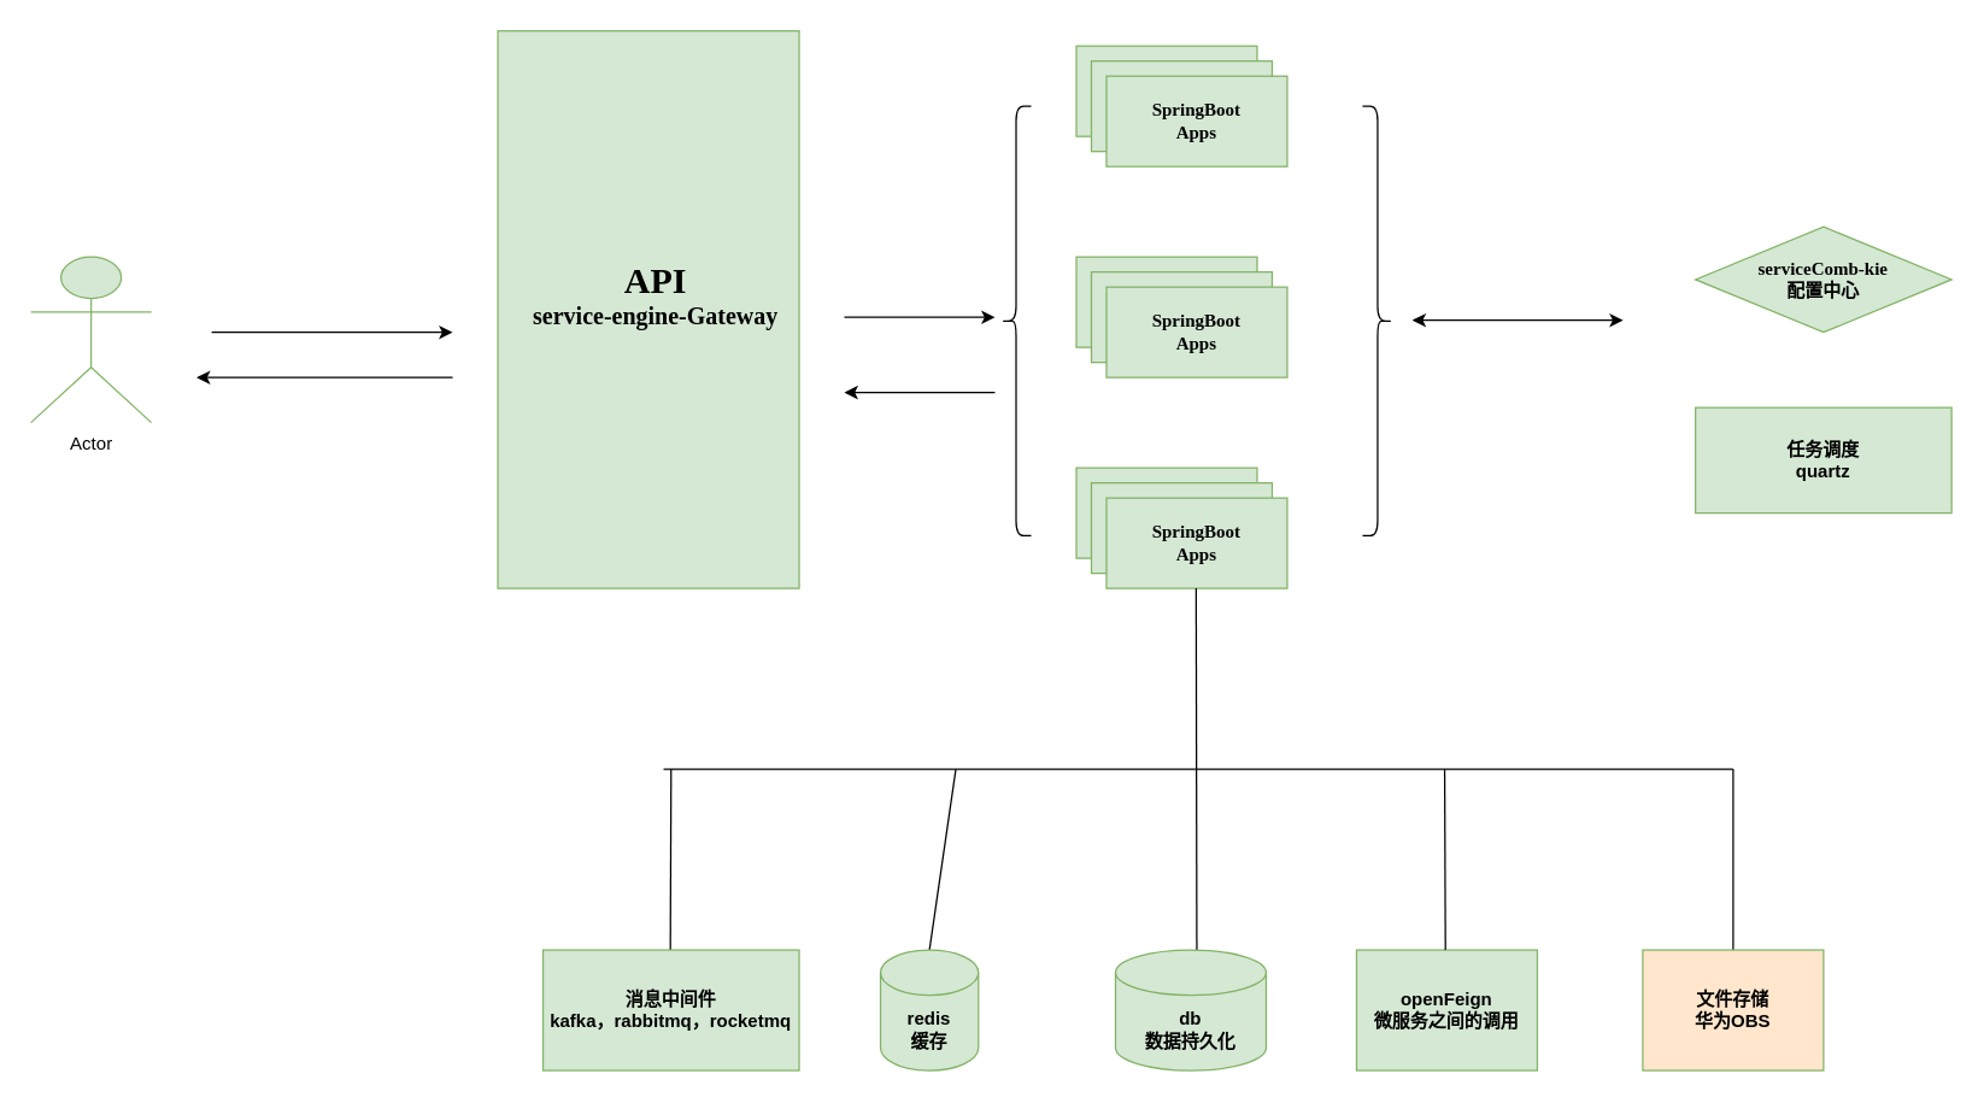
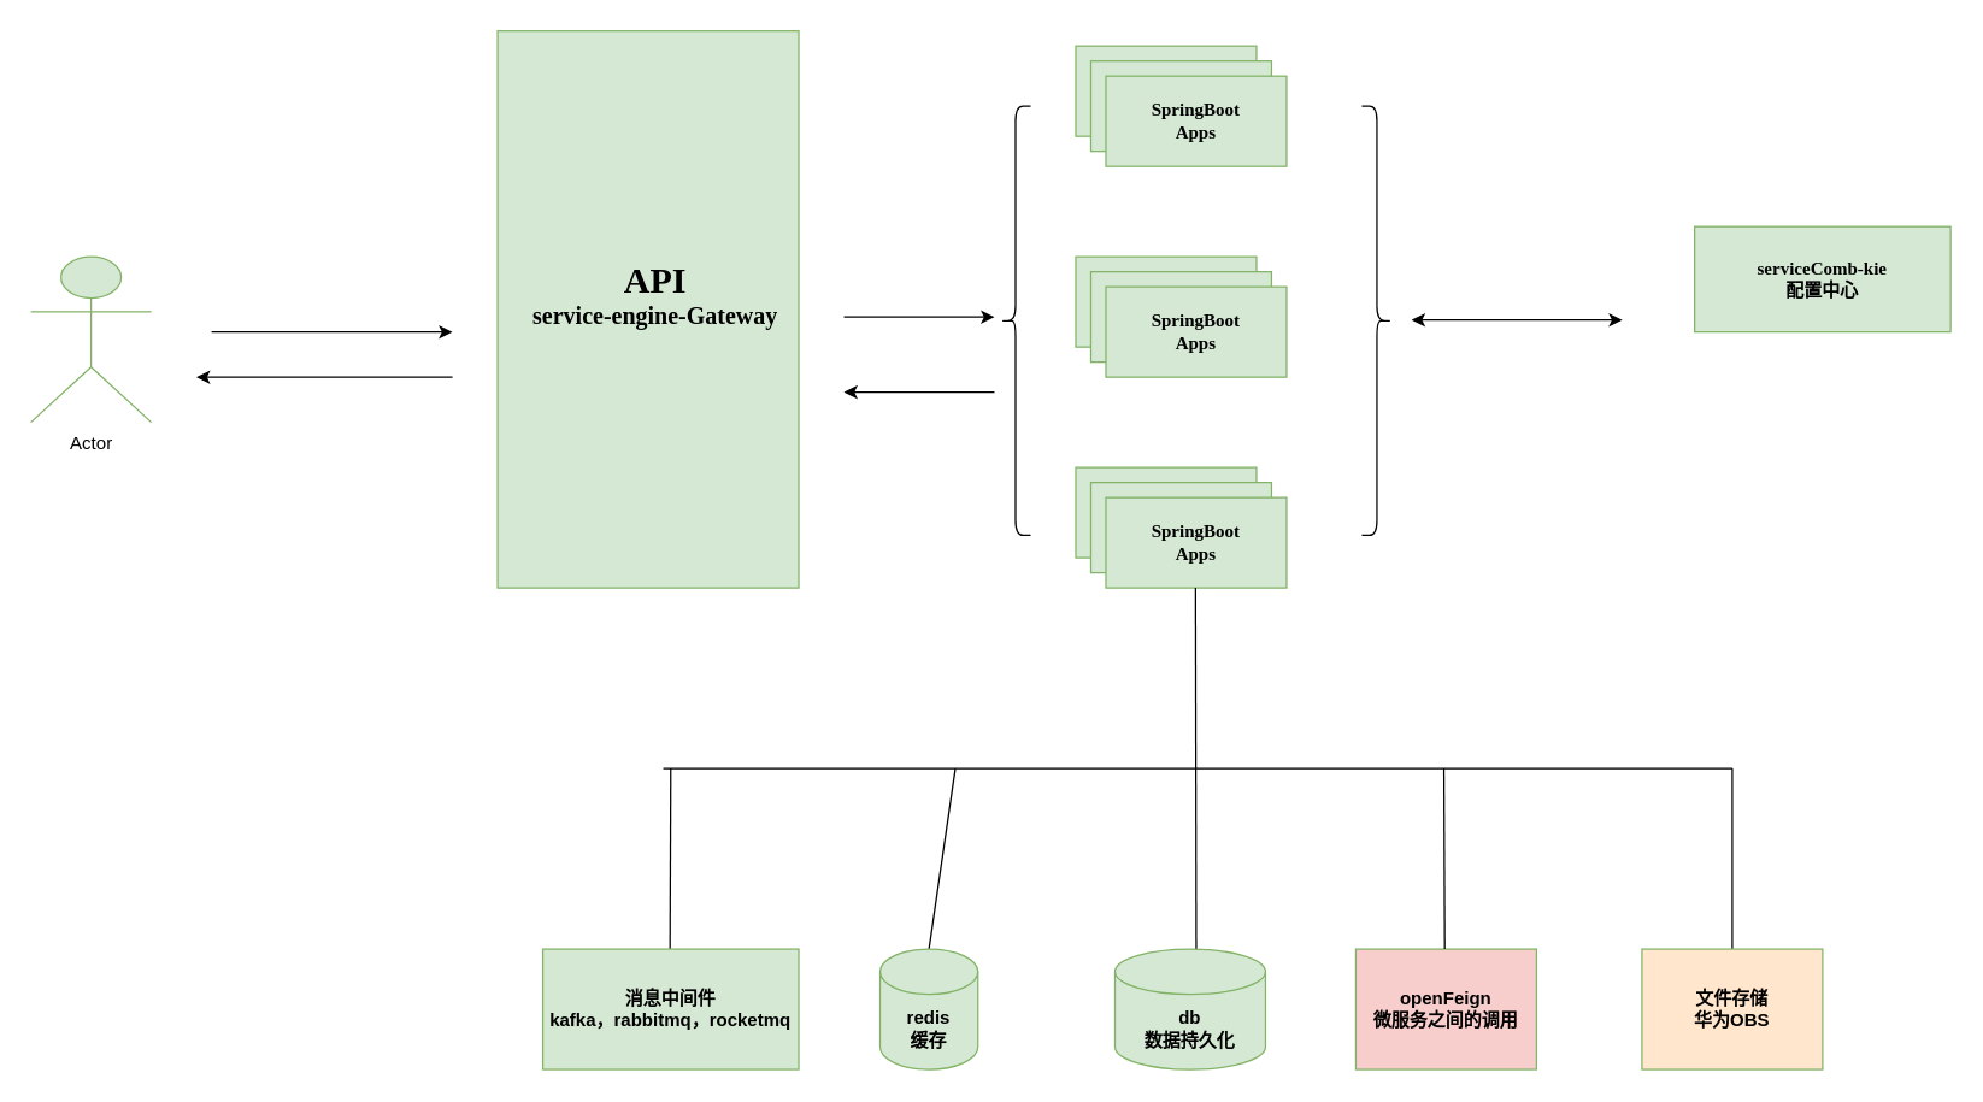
- <mxCell id="18" value="&lt;b&gt;&lt;font face=&quot;Comic Sans MS&quot;&gt;serviceComb-kie&lt;/font&gt;&lt;/b&gt;&lt;div&gt;&lt;b&gt;&lt;font face=&quot;Z_Ryg0JJ6sgyvN5hTMX4&quot;&gt;配置中心&lt;/font&gt;&lt;/b&gt;&lt;/div&gt;" style="rhombus;whiteSpace=wrap;html=1;fillColor=#d5e8d4;strokeColor=#82b366;" parent="1" vertex="1"><mxGeometry x="1125" y="150" width="170" height="70" as="geometry" /></mxCell>
+ <mxCell id="18" value="&lt;b&gt;&lt;font face=&quot;Comic Sans MS&quot;&gt;serviceComb-kie&lt;/font&gt;&lt;/b&gt;&lt;div&gt;&lt;b&gt;&lt;font face=&quot;Z_Ryg0JJ6sgyvN5hTMX4&quot;&gt;配置中心&lt;/font&gt;&lt;/b&gt;&lt;/div&gt;" style="rounded=0;whiteSpace=wrap;html=1;fillColor=#d5e8d4;strokeColor=#82b366;" parent="1" vertex="1"><mxGeometry x="1125" y="150" width="170" height="70" as="geometry" /></mxCell>
- <mxCell id="31" value="&lt;b&gt;任务调度&lt;/b&gt;&lt;div&gt;&lt;b&gt;quartz&lt;/b&gt;&lt;/div&gt;" style="rounded=0;whiteSpace=wrap;html=1;fillColor=#d5e8d4;strokeColor=#82b366;" parent="1" vertex="1"><mxGeometry x="1125" y="270" width="170" height="70" as="geometry" /></mxCell>
- <mxCell id="23" value="&lt;b&gt;openFeign&lt;/b&gt;&lt;div&gt;&lt;b&gt;微服务之间的调用&lt;/b&gt;&lt;/div&gt;" style="rounded=0;whiteSpace=wrap;html=1;fillColor=#d5e8d4;strokeColor=#82b366;" parent="1" vertex="1"><mxGeometry x="900" y="630" width="120" height="80" as="geometry" /></mxCell>
+ <mxCell id="23" value="&lt;b&gt;openFeign&lt;/b&gt;&lt;div&gt;&lt;b&gt;微服务之间的调用&lt;/b&gt;&lt;/div&gt;" style="rounded=0;whiteSpace=wrap;html=1;fillColor=#f8cecc;strokeColor=#82b366;" parent="1" vertex="1"><mxGeometry x="900" y="630" width="120" height="80" as="geometry" /></mxCell>
